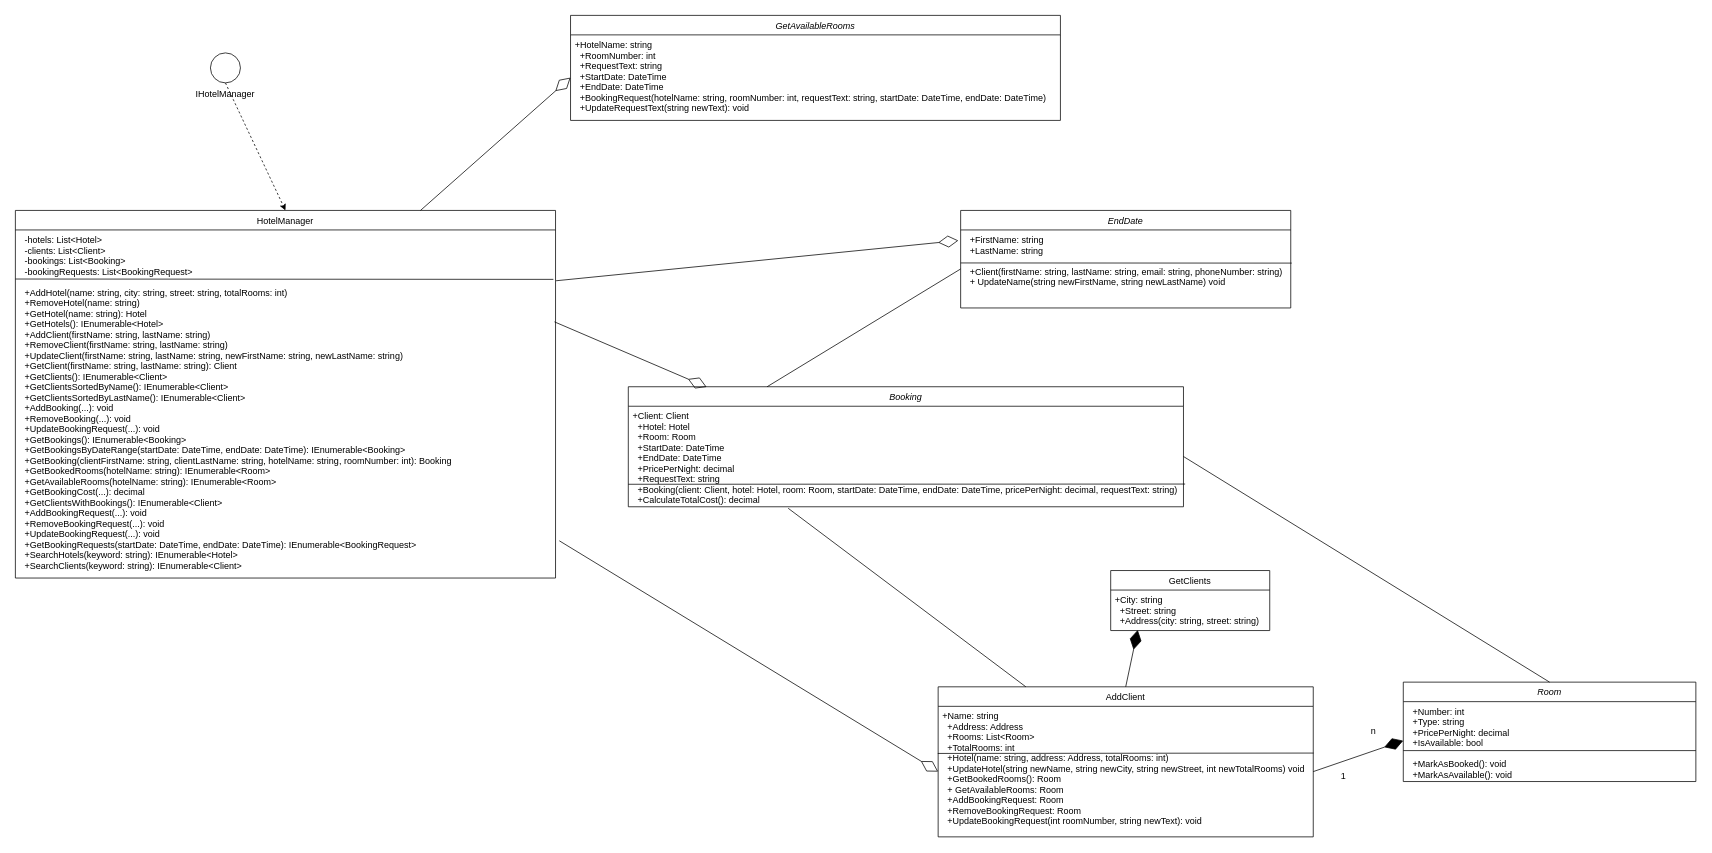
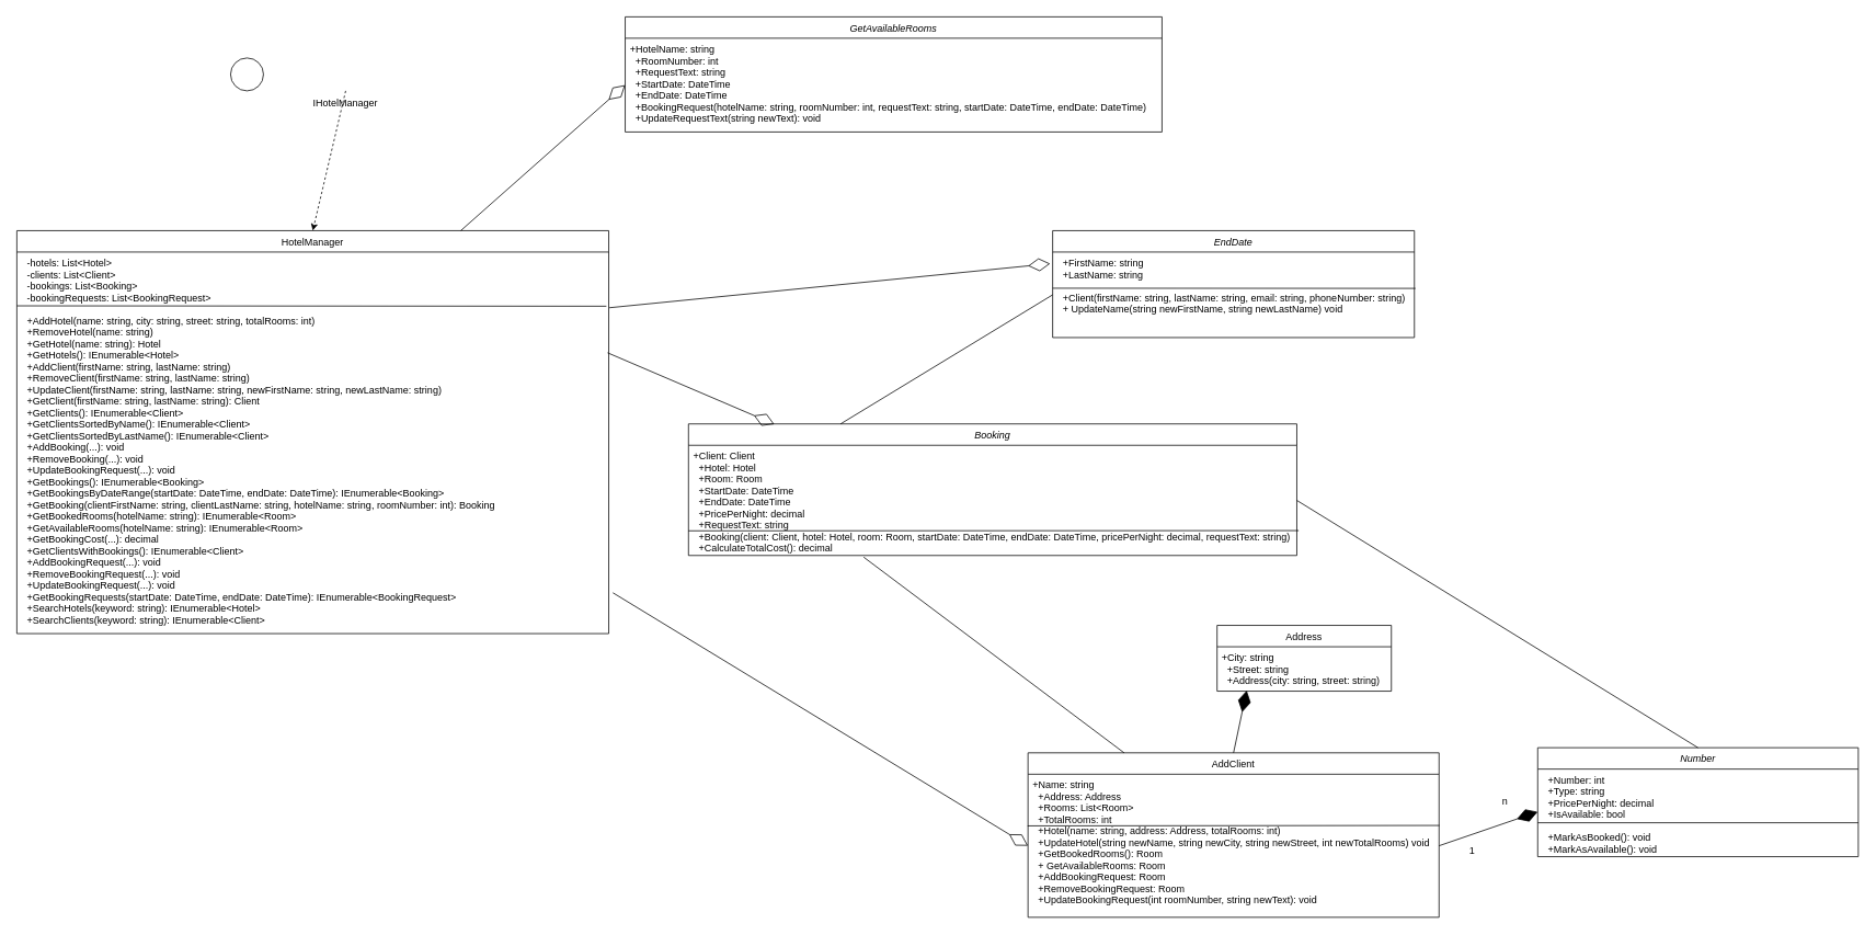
- <mxCell id="22" value="IHotelManager" style="text;html=1;align=center;verticalAlign=middle;whiteSpace=wrap;rounded=0;" parent="1" vertex="1"><mxGeometry x="270" y="110" width="60" height="30" as="geometry" /></mxCell>
+ <mxCell id="22" value="IHotelManager" style="text;html=1;align=center;verticalAlign=middle;whiteSpace=wrap;rounded=0;" parent="1" vertex="1"><mxGeometry x="390" y="110" width="60" height="30" as="geometry" /></mxCell>
- <mxCell id="11" value="GetClients" style="swimlane;fontStyle=0;align=center;verticalAlign=top;childLayout=stackLayout;horizontal=1;startSize=26;horizontalStack=0;resizeParent=1;resizeLast=0;collapsible=1;marginBottom=0;rounded=0;shadow=0;strokeWidth=1;" parent="1" vertex="1"><mxGeometry x="1480" y="760" width="212" height="80" as="geometry"><mxRectangle x="550" y="140" width="160" height="26" as="alternateBounds" /></mxGeometry></mxCell>
+ <mxCell id="11" value="Address" style="swimlane;fontStyle=0;align=center;verticalAlign=top;childLayout=stackLayout;horizontal=1;startSize=26;horizontalStack=0;resizeParent=1;resizeLast=0;collapsible=1;marginBottom=0;rounded=0;shadow=0;strokeWidth=1;" parent="1" vertex="1"><mxGeometry x="1480" y="760" width="212" height="80" as="geometry"><mxRectangle x="550" y="140" width="160" height="26" as="alternateBounds" /></mxGeometry></mxCell>
- <mxCell id="2" value="Room" style="swimlane;fontStyle=2;align=center;verticalAlign=top;childLayout=stackLayout;horizontal=1;startSize=26;horizontalStack=0;resizeParent=1;resizeLast=0;collapsible=1;marginBottom=0;rounded=0;shadow=0;strokeWidth=1;" parent="1" vertex="1"><mxGeometry x="1870" y="908.75" width="390" height="132.5" as="geometry"><mxRectangle x="230" y="140" width="160" height="26" as="alternateBounds" /></mxGeometry></mxCell>
+ <mxCell id="2" value="Number" style="swimlane;fontStyle=2;align=center;verticalAlign=top;childLayout=stackLayout;horizontal=1;startSize=26;horizontalStack=0;resizeParent=1;resizeLast=0;collapsible=1;marginBottom=0;rounded=0;shadow=0;strokeWidth=1;" parent="1" vertex="1"><mxGeometry x="1870" y="908.75" width="390" height="132.5" as="geometry"><mxRectangle x="230" y="140" width="160" height="26" as="alternateBounds" /></mxGeometry></mxCell>
